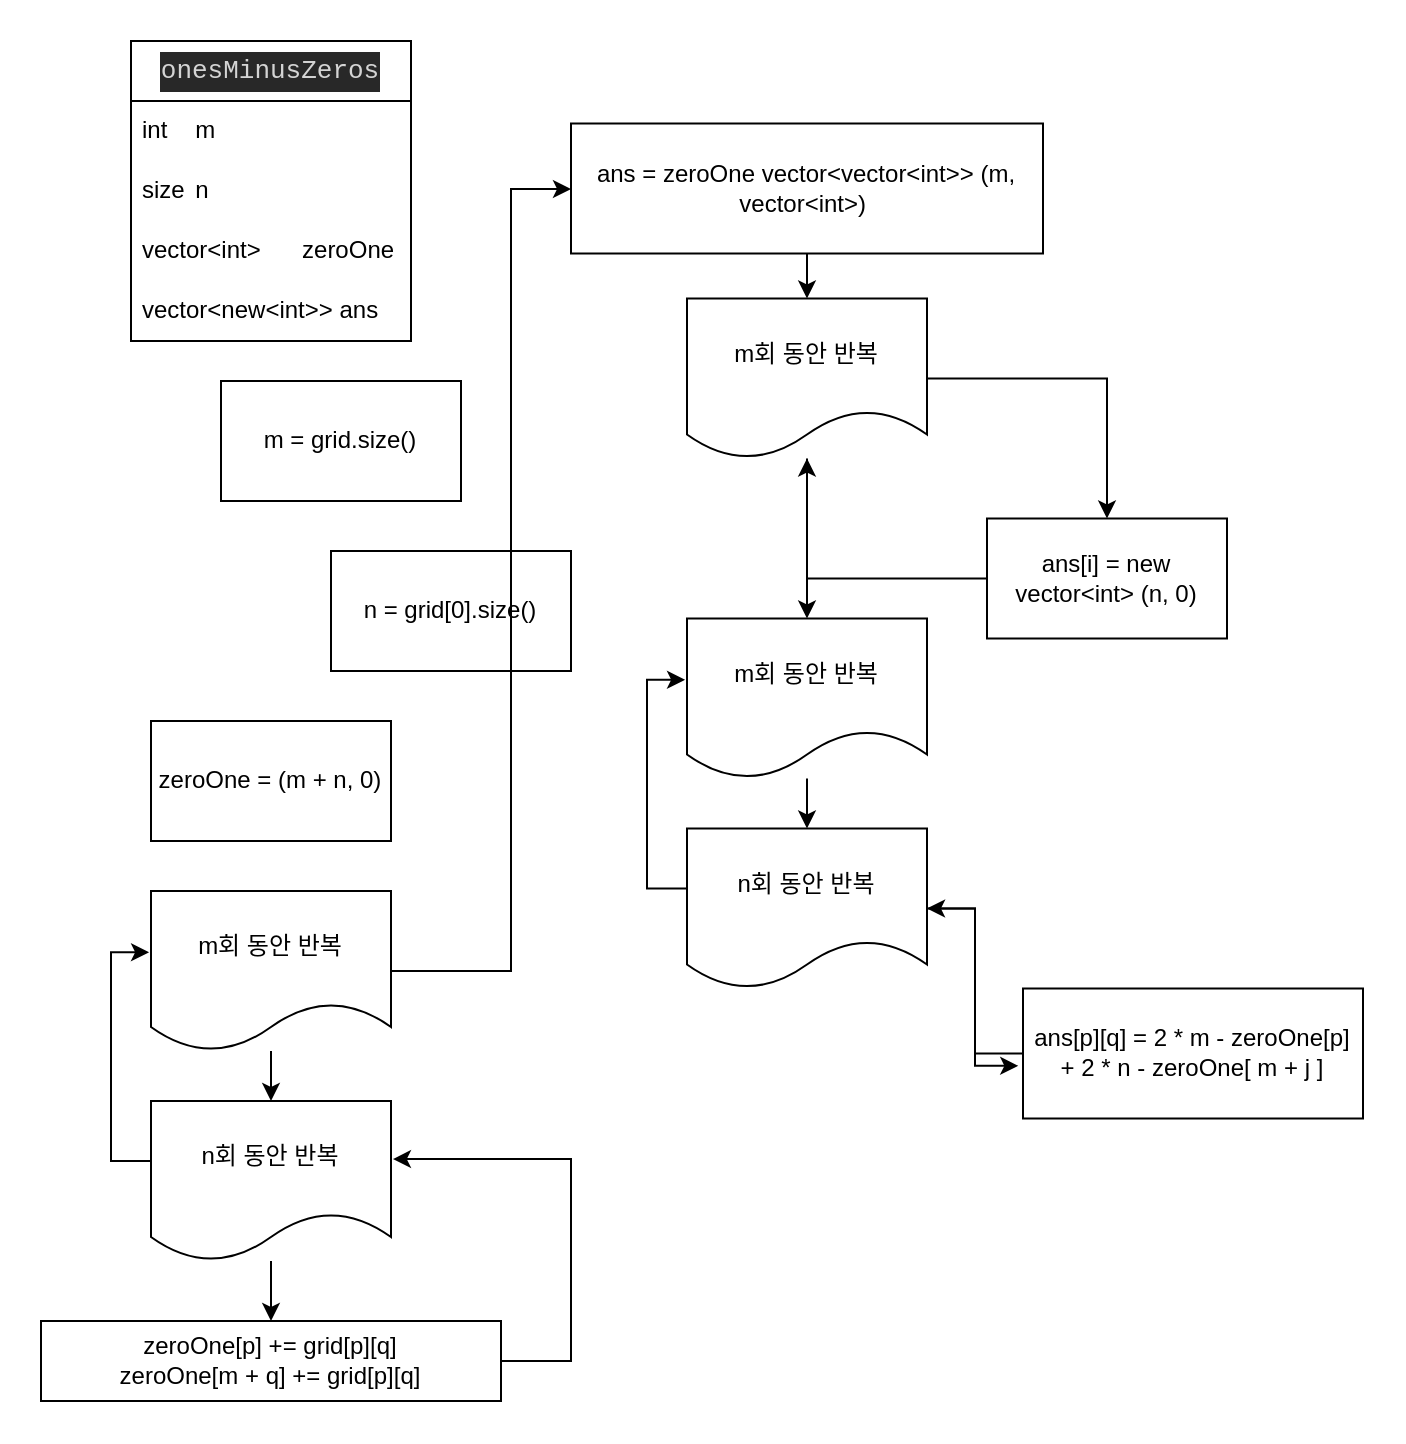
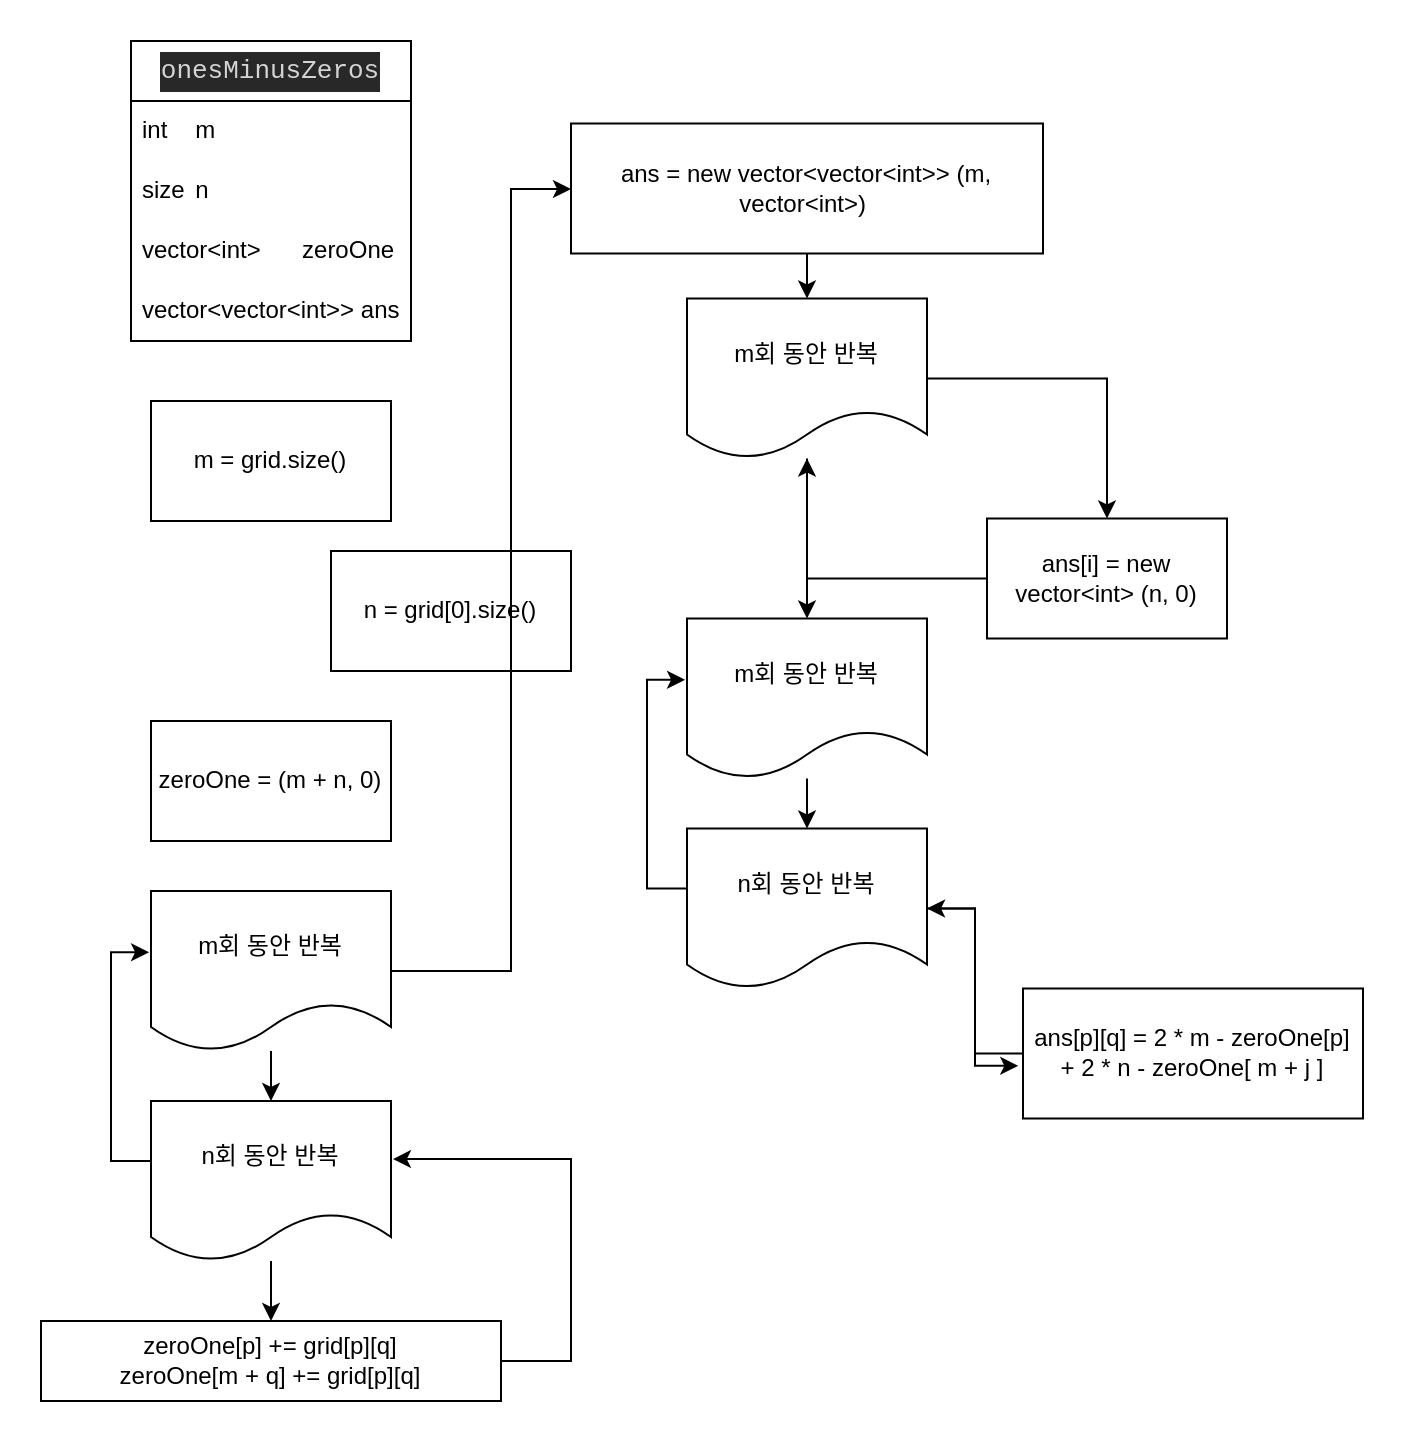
- <mxCell id="19" value="ans = zeroOne vector&amp;lt;vector&amp;lt;int&amp;gt;&amp;gt; (m, vector&amp;lt;int&amp;gt;)&amp;nbsp;" style="whiteSpace=wrap;html=1;" vertex="1" parent="1"><mxGeometry x="285" y="61.25" width="236" height="65" as="geometry" /></mxCell>
+ <mxCell id="19" value="ans = new vector&amp;lt;vector&amp;lt;int&amp;gt;&amp;gt; (m, vector&amp;lt;int&amp;gt;)&amp;nbsp;" style="whiteSpace=wrap;html=1;" vertex="1" parent="1"><mxGeometry x="285" y="61.25" width="236" height="65" as="geometry" /></mxCell>
- <mxCell id="7" value="vector&amp;lt;new&amp;lt;int&amp;gt;&amp;gt; ans" style="text;strokeColor=none;fillColor=none;align=left;verticalAlign=middle;spacingLeft=4;spacingRight=4;overflow=hidden;points=[[0,0.5],[1,0.5]];portConstraint=eastwest;rotatable=0;whiteSpace=wrap;html=1;" vertex="1" parent="3"><mxGeometry y="120" width="140" height="30" as="geometry" /></mxCell>
+ <mxCell id="7" value="vector&amp;lt;vector&amp;lt;int&amp;gt;&amp;gt; ans" style="text;strokeColor=none;fillColor=none;align=left;verticalAlign=middle;spacingLeft=4;spacingRight=4;overflow=hidden;points=[[0,0.5],[1,0.5]];portConstraint=eastwest;rotatable=0;whiteSpace=wrap;html=1;" vertex="1" parent="3"><mxGeometry y="120" width="140" height="30" as="geometry" /></mxCell>
- <mxCell id="2" value="m =&amp;nbsp;grid.size()" style="whiteSpace=wrap;html=1;" vertex="1" parent="1"><mxGeometry x="110" y="190" width="120" height="60" as="geometry" /></mxCell>
+ <mxCell id="2" value="m =&amp;nbsp;grid.size()" style="whiteSpace=wrap;html=1;" vertex="1" parent="1"><mxGeometry x="75" y="200" width="120" height="60" as="geometry" /></mxCell>
